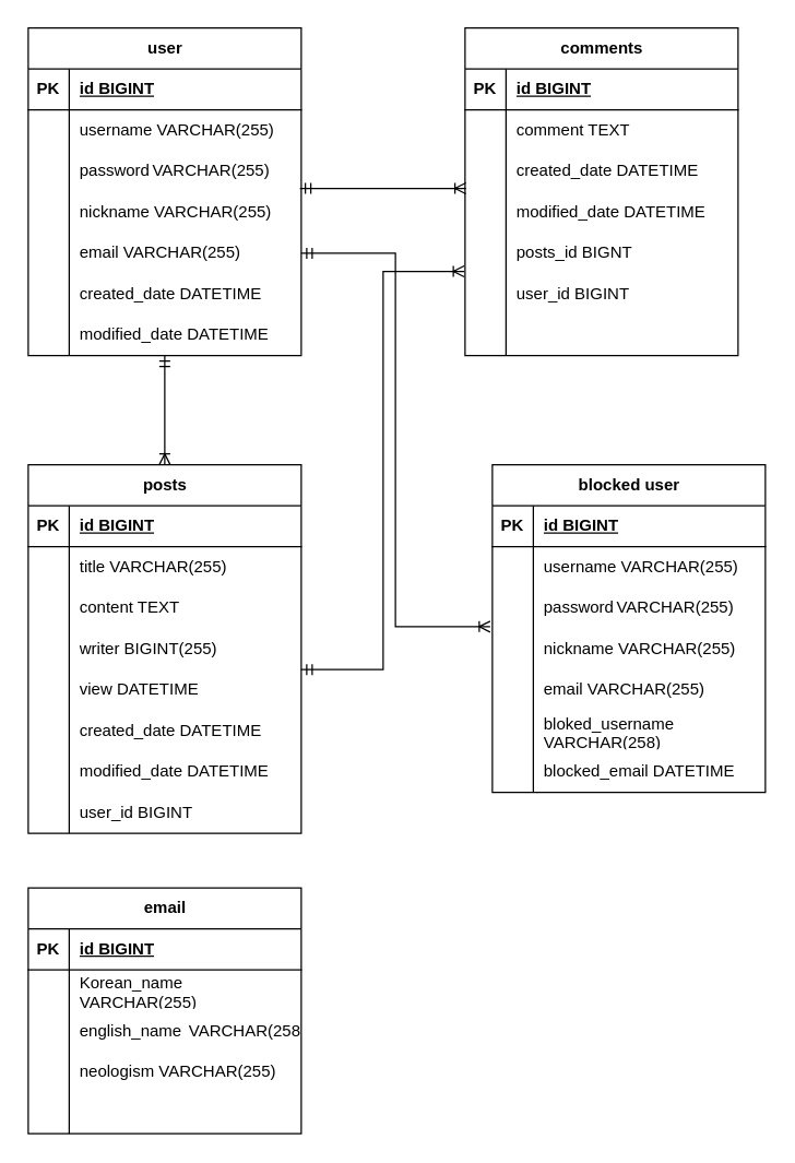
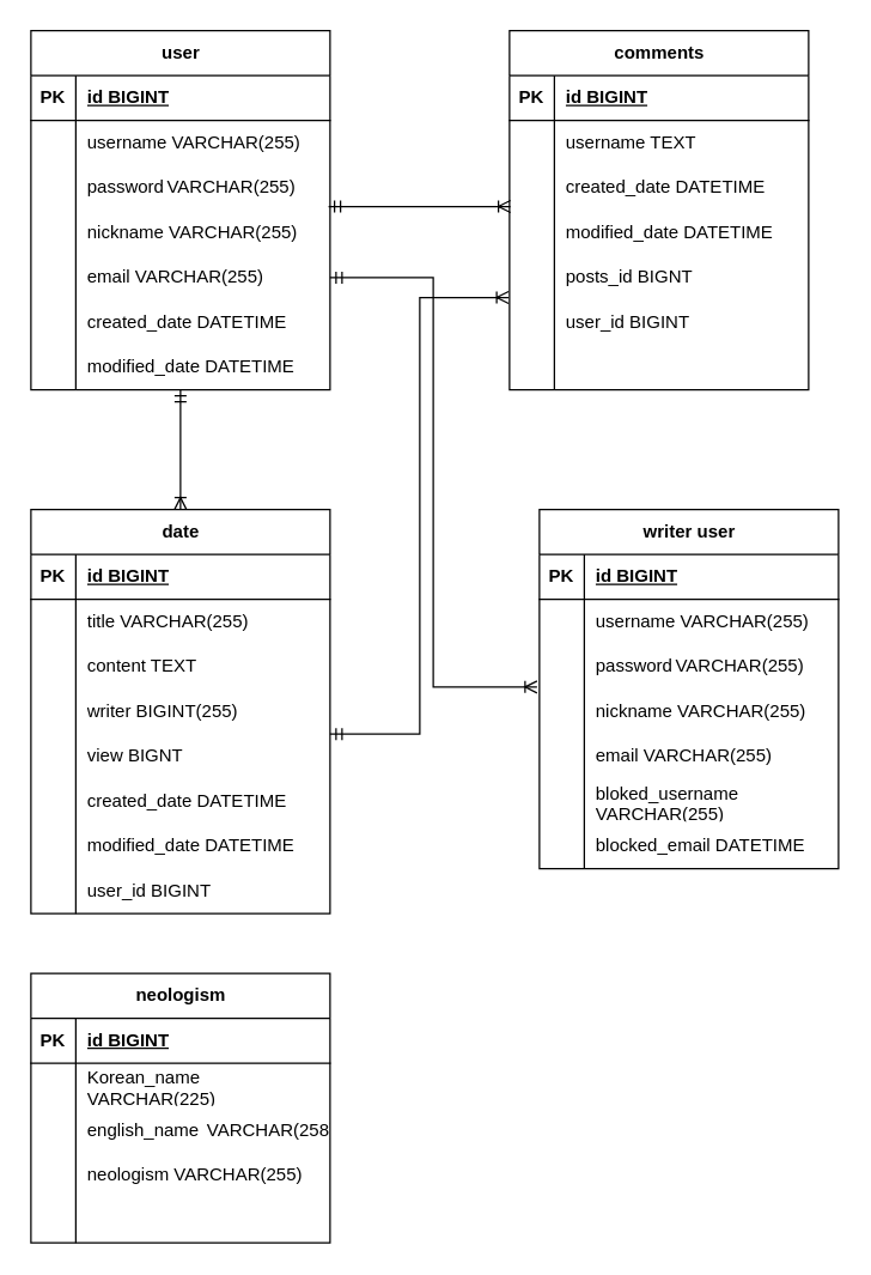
- <mxCell id="55" value="comment TEXT" style="shape=partialRectangle;connectable=0;fillColor=none;top=0;left=0;bottom=0;right=0;align=left;spacingLeft=6;overflow=hidden;whiteSpace=wrap;html=1;" vertex="1" parent="53"><mxGeometry x="30" width="170" height="30" as="geometry"><mxRectangle width="170" height="30" as="alternateBounds" /></mxGeometry></mxCell>
+ <mxCell id="55" value="username TEXT" style="shape=partialRectangle;connectable=0;fillColor=none;top=0;left=0;bottom=0;right=0;align=left;spacingLeft=6;overflow=hidden;whiteSpace=wrap;html=1;" vertex="1" parent="53"><mxGeometry x="30" width="170" height="30" as="geometry"><mxRectangle width="170" height="30" as="alternateBounds" /></mxGeometry></mxCell>
- <mxCell id="24" value="posts" style="shape=table;startSize=30;container=1;collapsible=1;childLayout=tableLayout;fixedRows=1;rowLines=0;fontStyle=1;align=center;resizeLast=1;html=1;" vertex="1" parent="1"><mxGeometry x="20" y="340" width="200" height="270" as="geometry" /></mxCell>
+ <mxCell id="24" value="date" style="shape=table;startSize=30;container=1;collapsible=1;childLayout=tableLayout;fixedRows=1;rowLines=0;fontStyle=1;align=center;resizeLast=1;html=1;" vertex="1" parent="1"><mxGeometry x="20" y="340" width="200" height="270" as="geometry" /></mxCell>
- <mxCell id="74" value="blocked user" style="shape=table;startSize=30;container=1;collapsible=1;childLayout=tableLayout;fixedRows=1;rowLines=0;fontStyle=1;align=center;resizeLast=1;html=1;" vertex="1" parent="1"><mxGeometry x="360" y="340" width="200" height="240" as="geometry" /></mxCell>
+ <mxCell id="74" value="writer user" style="shape=table;startSize=30;container=1;collapsible=1;childLayout=tableLayout;fixedRows=1;rowLines=0;fontStyle=1;align=center;resizeLast=1;html=1;" vertex="1" parent="1"><mxGeometry x="360" y="340" width="200" height="240" as="geometry" /></mxCell>
- <mxCell id="39" value="view DATETIME" style="shape=partialRectangle;connectable=0;fillColor=none;top=0;left=0;bottom=0;right=0;align=left;spacingLeft=6;overflow=hidden;whiteSpace=wrap;html=1;" vertex="1" parent="37"><mxGeometry x="30" width="170" height="30" as="geometry"><mxRectangle width="170" height="30" as="alternateBounds" /></mxGeometry></mxCell>
+ <mxCell id="39" value="view BIGNT" style="shape=partialRectangle;connectable=0;fillColor=none;top=0;left=0;bottom=0;right=0;align=left;spacingLeft=6;overflow=hidden;whiteSpace=wrap;html=1;" vertex="1" parent="37"><mxGeometry x="30" width="170" height="30" as="geometry"><mxRectangle width="170" height="30" as="alternateBounds" /></mxGeometry></mxCell>
- <mxCell id="92" value="bloked_username VARCHAR(258)" style="shape=partialRectangle;connectable=0;fillColor=none;top=0;left=0;bottom=0;right=0;align=left;spacingLeft=6;overflow=hidden;whiteSpace=wrap;html=1;" vertex="1" parent="90"><mxGeometry x="30" width="170" height="30" as="geometry"><mxRectangle width="170" height="30" as="alternateBounds" /></mxGeometry></mxCell>
+ <mxCell id="92" value="bloked_username VARCHAR(255)" style="shape=partialRectangle;connectable=0;fillColor=none;top=0;left=0;bottom=0;right=0;align=left;spacingLeft=6;overflow=hidden;whiteSpace=wrap;html=1;" vertex="1" parent="90"><mxGeometry x="30" width="170" height="30" as="geometry"><mxRectangle width="170" height="30" as="alternateBounds" /></mxGeometry></mxCell>
- <mxCell id="97" value="email" style="shape=table;startSize=30;container=1;collapsible=1;childLayout=tableLayout;fixedRows=1;rowLines=0;fontStyle=1;align=center;resizeLast=1;html=1;" vertex="1" parent="1"><mxGeometry x="20" y="650" width="200" height="180" as="geometry" /></mxCell>
+ <mxCell id="97" value="neologism" style="shape=table;startSize=30;container=1;collapsible=1;childLayout=tableLayout;fixedRows=1;rowLines=0;fontStyle=1;align=center;resizeLast=1;html=1;" vertex="1" parent="1"><mxGeometry x="20" y="650" width="200" height="180" as="geometry" /></mxCell>
- <mxCell id="103" value="Korean_name VARCHAR(255)" style="shape=partialRectangle;connectable=0;fillColor=none;top=0;left=0;bottom=0;right=0;align=left;spacingLeft=6;overflow=hidden;whiteSpace=wrap;html=1;" vertex="1" parent="101"><mxGeometry x="30" width="170" height="30" as="geometry"><mxRectangle width="170" height="30" as="alternateBounds" /></mxGeometry></mxCell>
+ <mxCell id="103" value="Korean_name VARCHAR(225)" style="shape=partialRectangle;connectable=0;fillColor=none;top=0;left=0;bottom=0;right=0;align=left;spacingLeft=6;overflow=hidden;whiteSpace=wrap;html=1;" vertex="1" parent="101"><mxGeometry x="30" width="170" height="30" as="geometry"><mxRectangle width="170" height="30" as="alternateBounds" /></mxGeometry></mxCell>
